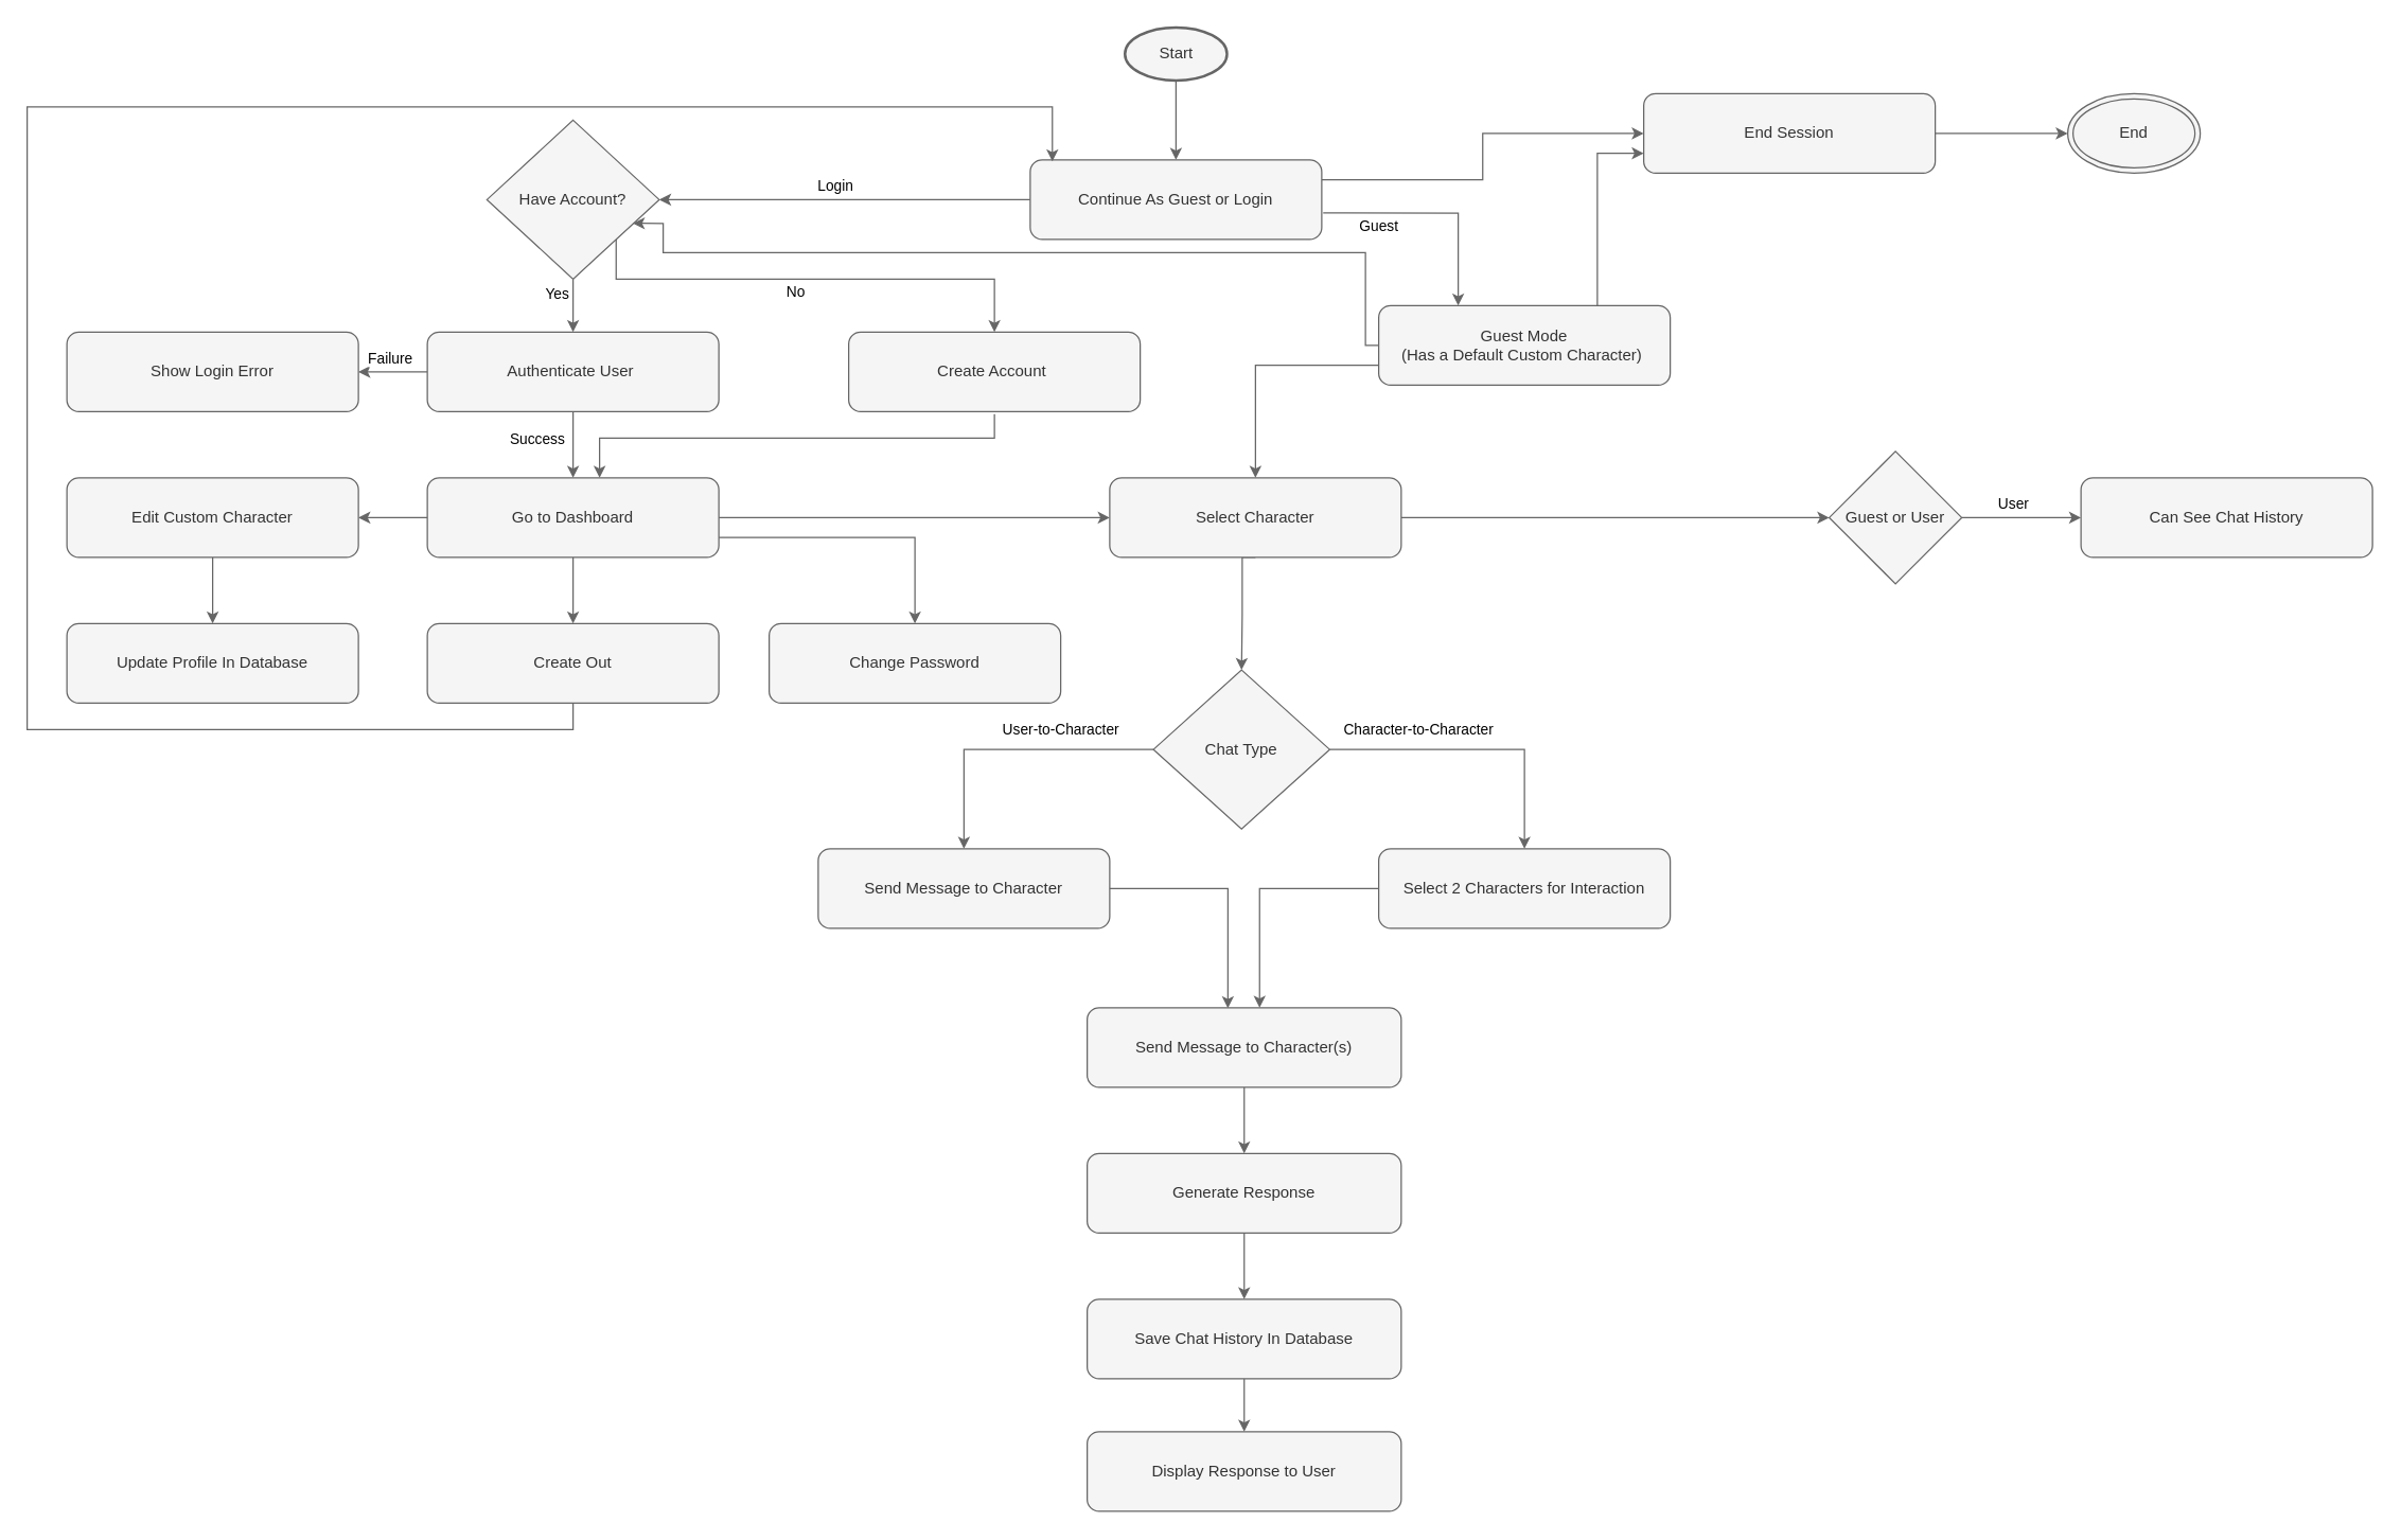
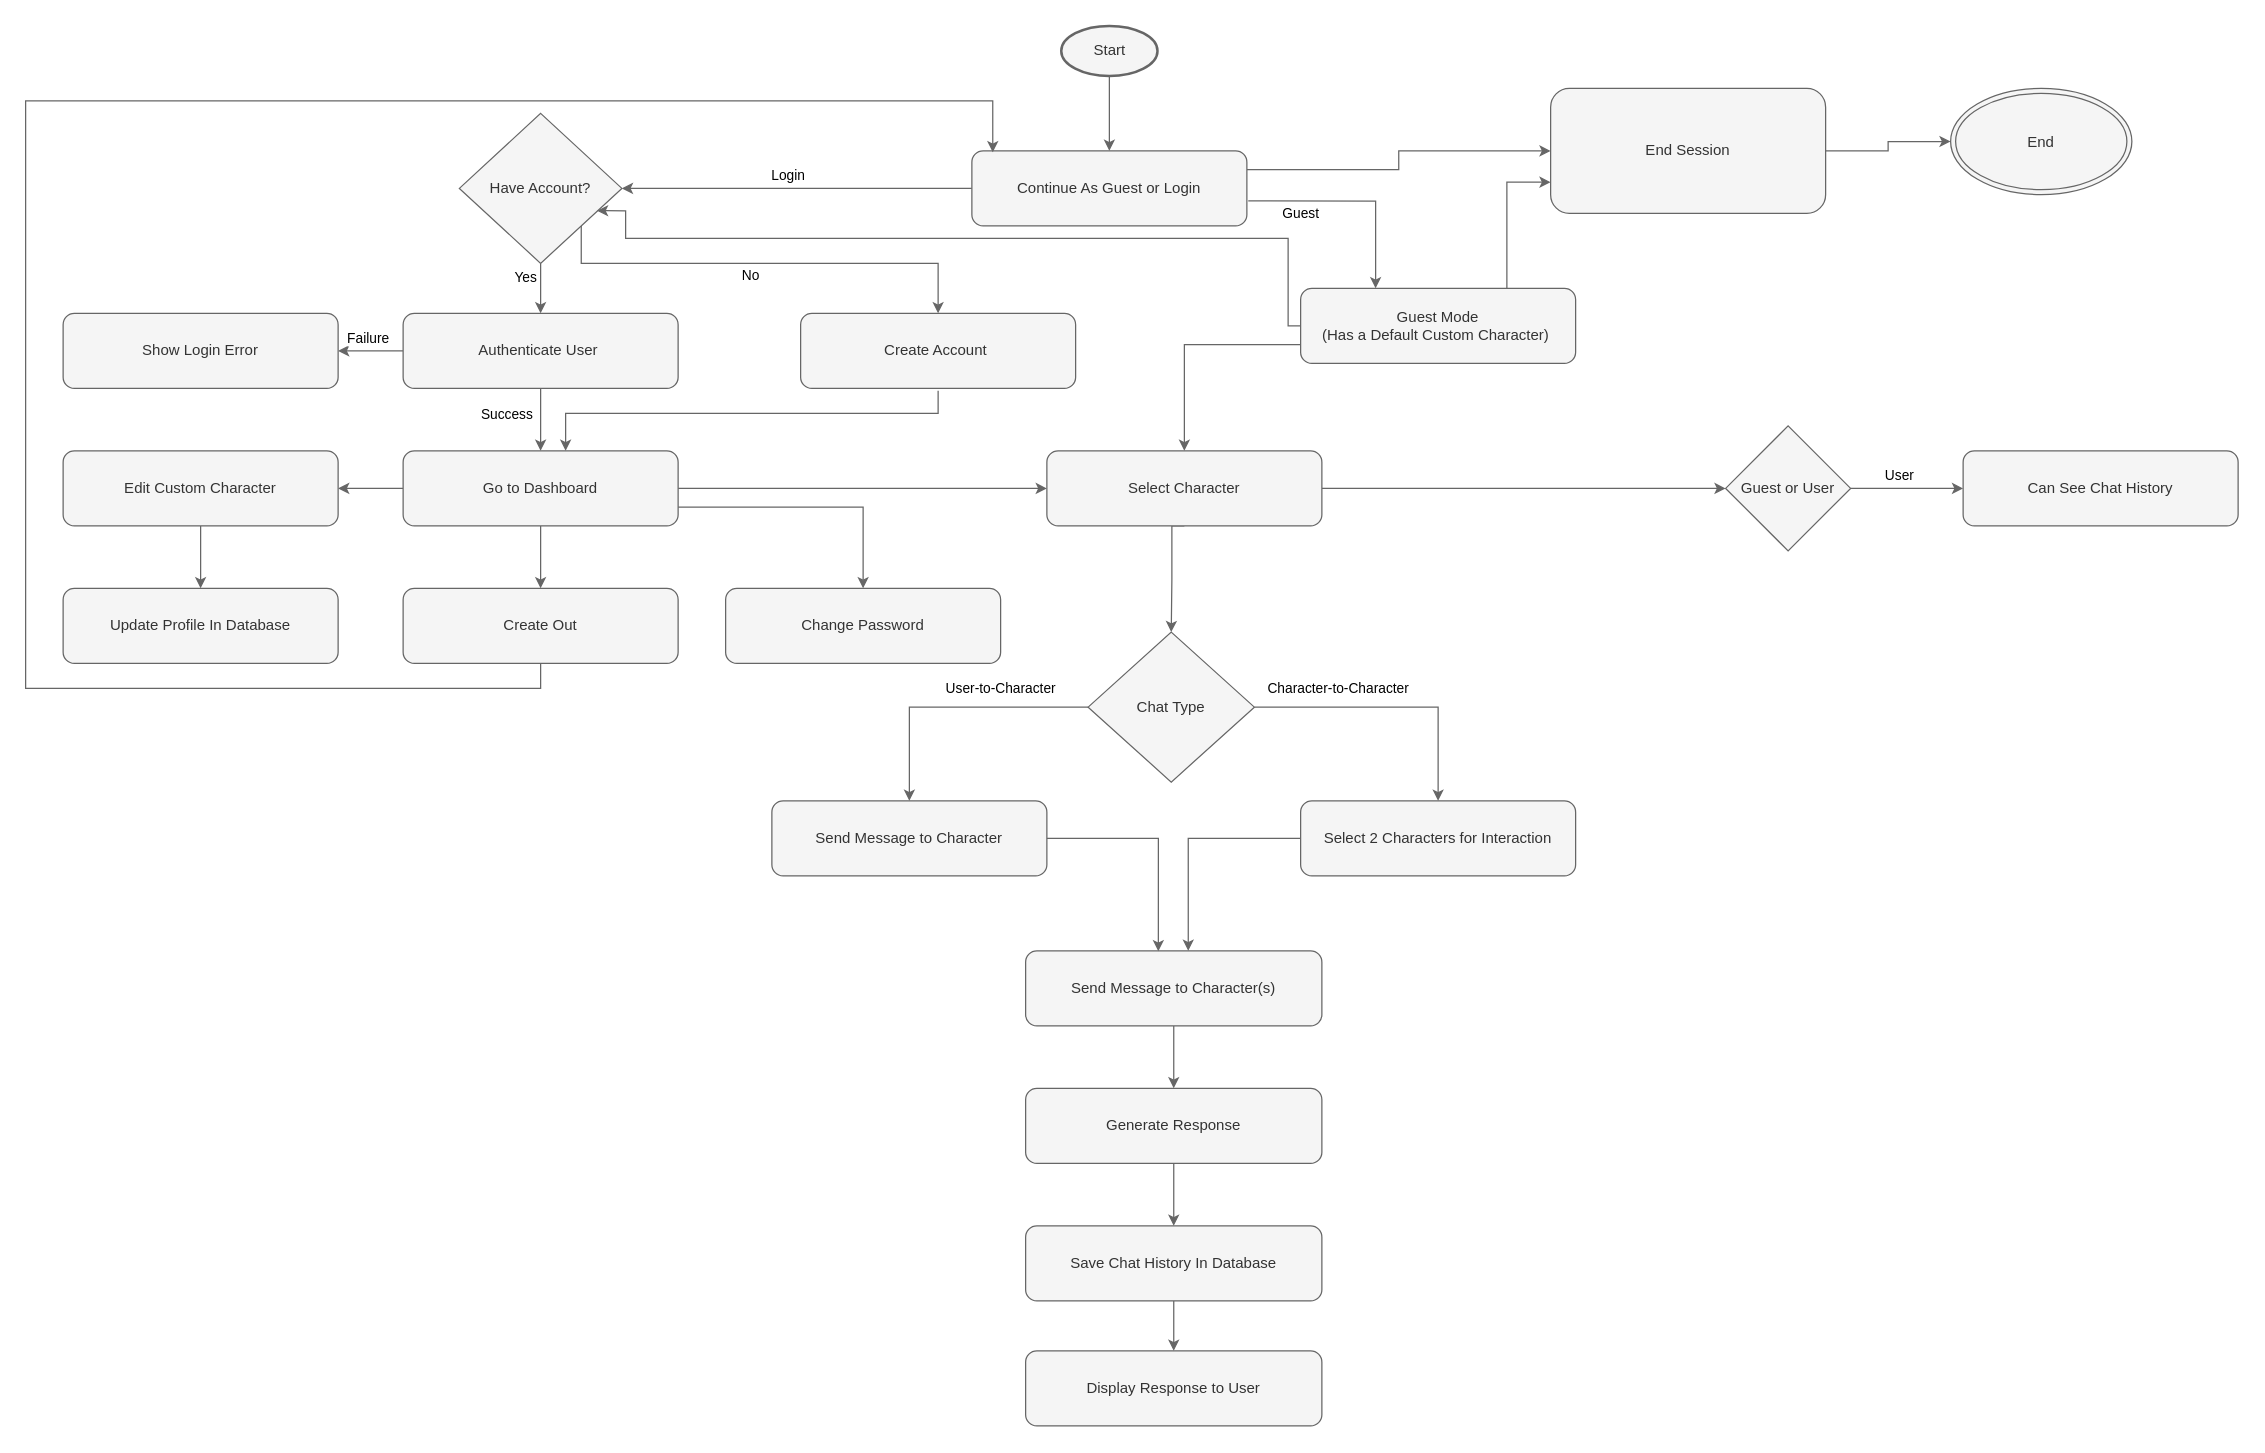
- <mxCell id="50" value="End Session" style="rounded=1;whiteSpace=wrap;html=1;fillColor=#f5f5f5;strokeColor=#666666;fontColor=#333333;" vertex="1" parent="1"><mxGeometry x="1240" y="70" width="220" height="60" as="geometry" /></mxCell>
+ <mxCell id="50" value="End Session" style="rounded=1;whiteSpace=wrap;html=1;fillColor=#f5f5f5;strokeColor=#666666;fontColor=#333333;" vertex="1" parent="1"><mxGeometry x="1240" y="70" width="220" height="100" as="geometry" /></mxCell>
- <mxCell id="51" value="End" style="ellipse;shape=doubleEllipse;whiteSpace=wrap;html=1;fillColor=#f5f5f5;strokeColor=#666666;fontColor=#333333;" vertex="1" parent="1"><mxGeometry x="1560" y="70" width="100" height="60" as="geometry" /></mxCell>
+ <mxCell id="51" value="End" style="ellipse;shape=doubleEllipse;whiteSpace=wrap;html=1;fillColor=#f5f5f5;strokeColor=#666666;fontColor=#333333;" vertex="1" parent="1"><mxGeometry x="1560" y="70" width="145" height="85" as="geometry" /></mxCell>
